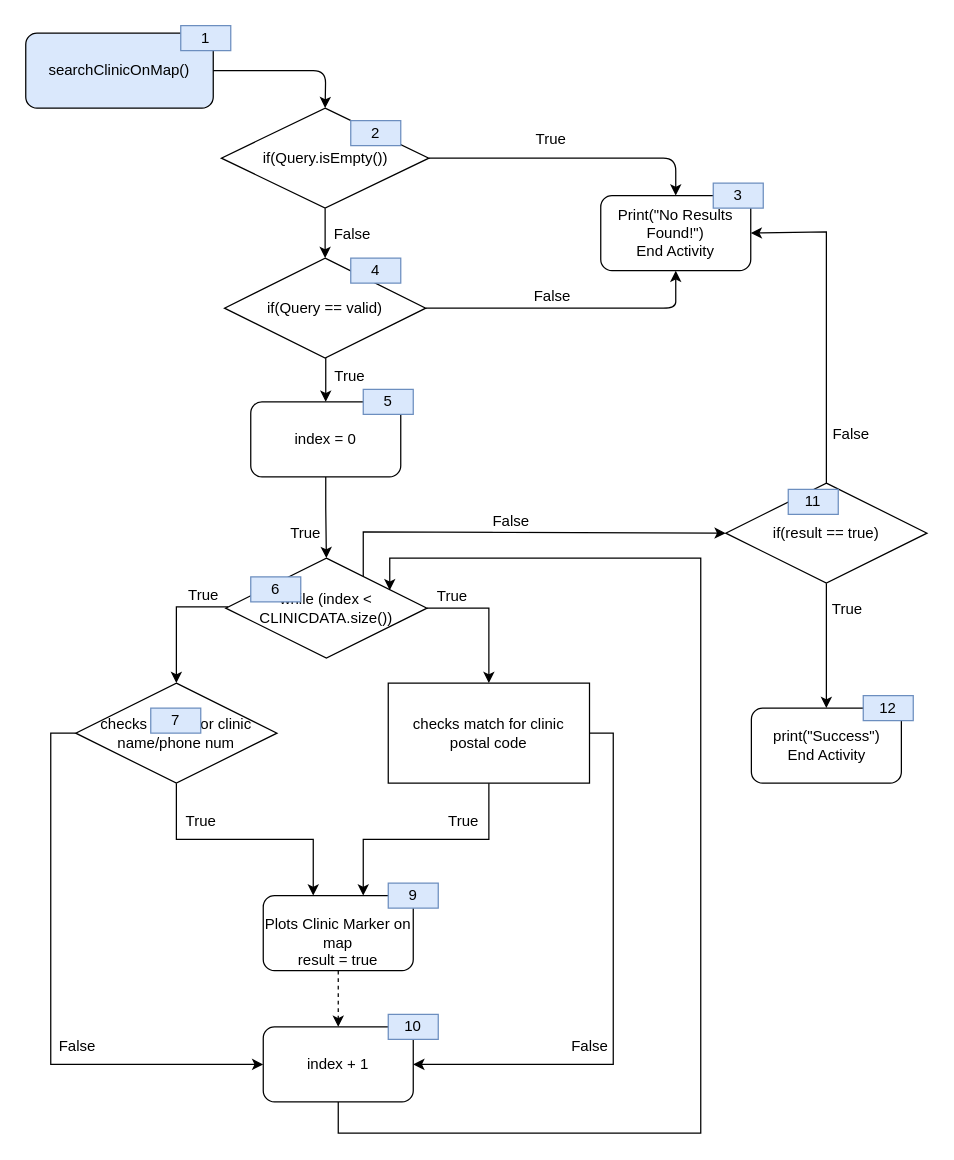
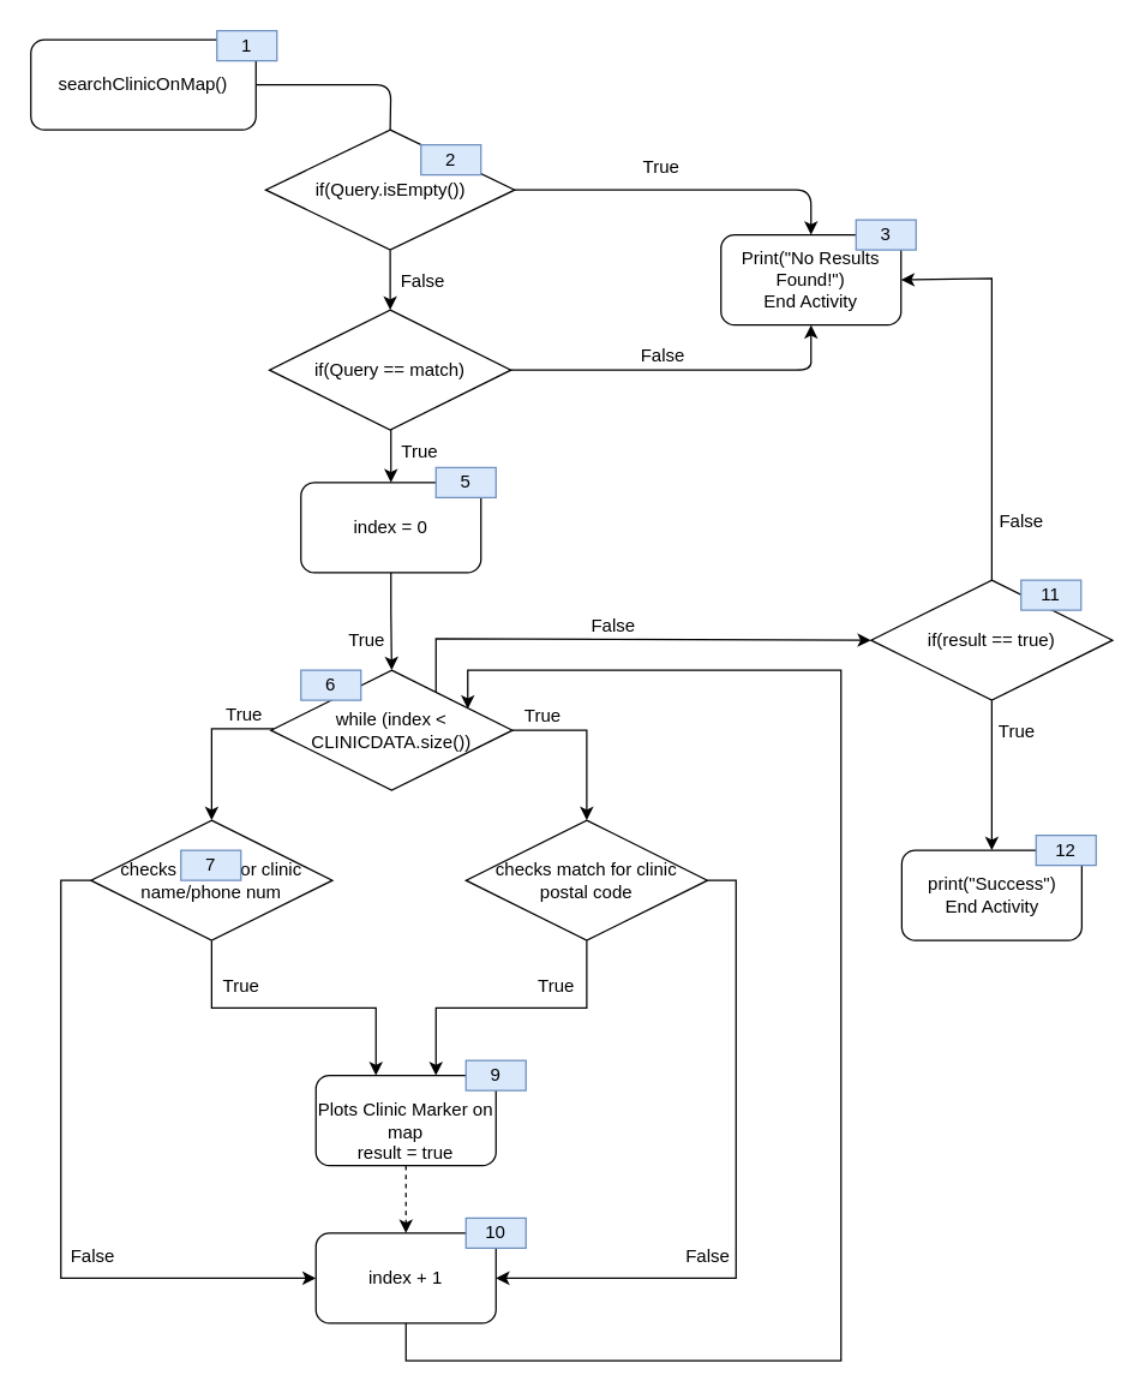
- <mxCell id="5" value="&lt;font style=&quot;font-size: 12px;&quot;&gt;searchClinicOnMap()&lt;/font&gt;" style="rounded=1;whiteSpace=wrap;html=1;fontFamily=Helvetica;fontSize=12;fillColor=#dae8fc;" parent="1" vertex="1"><mxGeometry x="20" y="26" width="150" height="60" as="geometry" /></mxCell>
+ <mxCell id="5" value="&lt;font style=&quot;font-size: 12px;&quot;&gt;searchClinicOnMap()&lt;/font&gt;" style="rounded=1;whiteSpace=wrap;html=1;fontFamily=Helvetica;fontSize=12;" parent="1" vertex="1"><mxGeometry x="20" y="26" width="150" height="60" as="geometry" /></mxCell>
- <mxCell id="6" value="" style="endArrow=classic;html=1;entryX=0.5;entryY=0;entryDx=0;entryDy=0;exitX=1;exitY=0.5;exitDx=0;exitDy=0;fontFamily=Helvetica;fontSize=12;" parent="1" source="5" target="4" edge="1"><mxGeometry width="50" height="50" relative="1" as="geometry"><mxPoint x="20" y="346" as="sourcePoint" /><mxPoint x="70" y="296" as="targetPoint" /><Array as="points"><mxPoint x="260" y="56" /></Array></mxGeometry></mxCell>
+ <mxCell id="6" value="" style="endArrow=none;html=1;entryX=0.5;entryY=0;entryDx=0;entryDy=0;exitX=1;exitY=0.5;exitDx=0;exitDy=0;fontFamily=Helvetica;fontSize=12;" parent="1" source="5" target="4" edge="1"><mxGeometry width="50" height="50" relative="1" as="geometry"><mxPoint x="20" y="346" as="sourcePoint" /><mxPoint x="70" y="296" as="targetPoint" /><Array as="points"><mxPoint x="260" y="56" /></Array></mxGeometry></mxCell>
- <mxCell id="48" value="&lt;font style=&quot;font-size: 12px;&quot;&gt;4&lt;/font&gt;" style="text;html=1;strokeColor=#6c8ebf;fillColor=#dae8fc;align=center;verticalAlign=middle;whiteSpace=wrap;rounded=0;fontFamily=Helvetica;fontSize=12;" vertex="1" parent="1"><mxGeometry x="280" y="206" width="40" height="20" as="geometry" /></mxCell>
- <mxCell id="13" value="&lt;font style=&quot;font-size: 12px;&quot;&gt;if(Query == valid)&lt;/font&gt;" style="rhombus;whiteSpace=wrap;html=1;fontFamily=Helvetica;fontSize=12;" parent="1" vertex="1"><mxGeometry x="179" y="206" width="161" height="80" as="geometry" /></mxCell>
+ <mxCell id="13" value="&lt;font style=&quot;font-size: 12px;&quot;&gt;if(Query == match)&lt;/font&gt;" style="rhombus;whiteSpace=wrap;html=1;fontFamily=Helvetica;fontSize=12;" parent="1" vertex="1"><mxGeometry x="179" y="206" width="161" height="80" as="geometry" /></mxCell>
- <mxCell id="54" value="&lt;font style=&quot;font-size: 12px;&quot;&gt;11&lt;/font&gt;" style="text;html=1;strokeColor=#6c8ebf;fillColor=#dae8fc;align=center;verticalAlign=middle;whiteSpace=wrap;rounded=0;fontFamily=Helvetica;fontSize=12;" vertex="1" parent="1"><mxGeometry x="630" y="391" width="40" height="20" as="geometry" /></mxCell>
+ <mxCell id="54" value="&lt;font style=&quot;font-size: 12px;&quot;&gt;11&lt;/font&gt;" style="text;html=1;strokeColor=#6c8ebf;fillColor=#dae8fc;align=center;verticalAlign=middle;whiteSpace=wrap;rounded=0;fontFamily=Helvetica;fontSize=12;" vertex="1" parent="1"><mxGeometry x="680" y="386" width="40" height="20" as="geometry" /></mxCell>
- <mxCell id="50" value="&lt;font style=&quot;font-size: 12px;&quot;&gt;6&lt;/font&gt;" style="text;html=1;strokeColor=#6c8ebf;fillColor=#dae8fc;align=center;verticalAlign=middle;whiteSpace=wrap;rounded=0;fontFamily=Helvetica;fontSize=12;" vertex="1" parent="1"><mxGeometry x="200" y="461" width="40" height="20" as="geometry" /></mxCell>
+ <mxCell id="50" value="&lt;font style=&quot;font-size: 12px;&quot;&gt;6&lt;/font&gt;" style="text;html=1;strokeColor=#6c8ebf;fillColor=#dae8fc;align=center;verticalAlign=middle;whiteSpace=wrap;rounded=0;fontFamily=Helvetica;fontSize=12;" vertex="1" parent="1"><mxGeometry x="200" y="446" width="40" height="20" as="geometry" /></mxCell>
- <mxCell id="37" value="&lt;span style=&quot;font-size: 12px;&quot;&gt;&lt;font style=&quot;font-size: 12px;&quot;&gt;checks match for clinic &lt;br style=&quot;font-size: 12px;&quot;&gt;postal code&lt;/font&gt;&lt;br style=&quot;font-size: 12px;&quot;&gt;&lt;/span&gt;" style="whiteSpace=wrap;html=1;fontFamily=Helvetica;fontSize=12;rounded=0;" parent="1" vertex="1"><mxGeometry x="310" y="546" width="161" height="80" as="geometry" /></mxCell>
+ <mxCell id="37" value="&lt;span style=&quot;font-size: 12px;&quot;&gt;&lt;font style=&quot;font-size: 12px;&quot;&gt;checks match for clinic &lt;br style=&quot;font-size: 12px;&quot;&gt;postal code&lt;/font&gt;&lt;br style=&quot;font-size: 12px;&quot;&gt;&lt;/span&gt;" style="rhombus;whiteSpace=wrap;html=1;fontFamily=Helvetica;fontSize=12;" parent="1" vertex="1"><mxGeometry x="310" y="546" width="161" height="80" as="geometry" /></mxCell>
